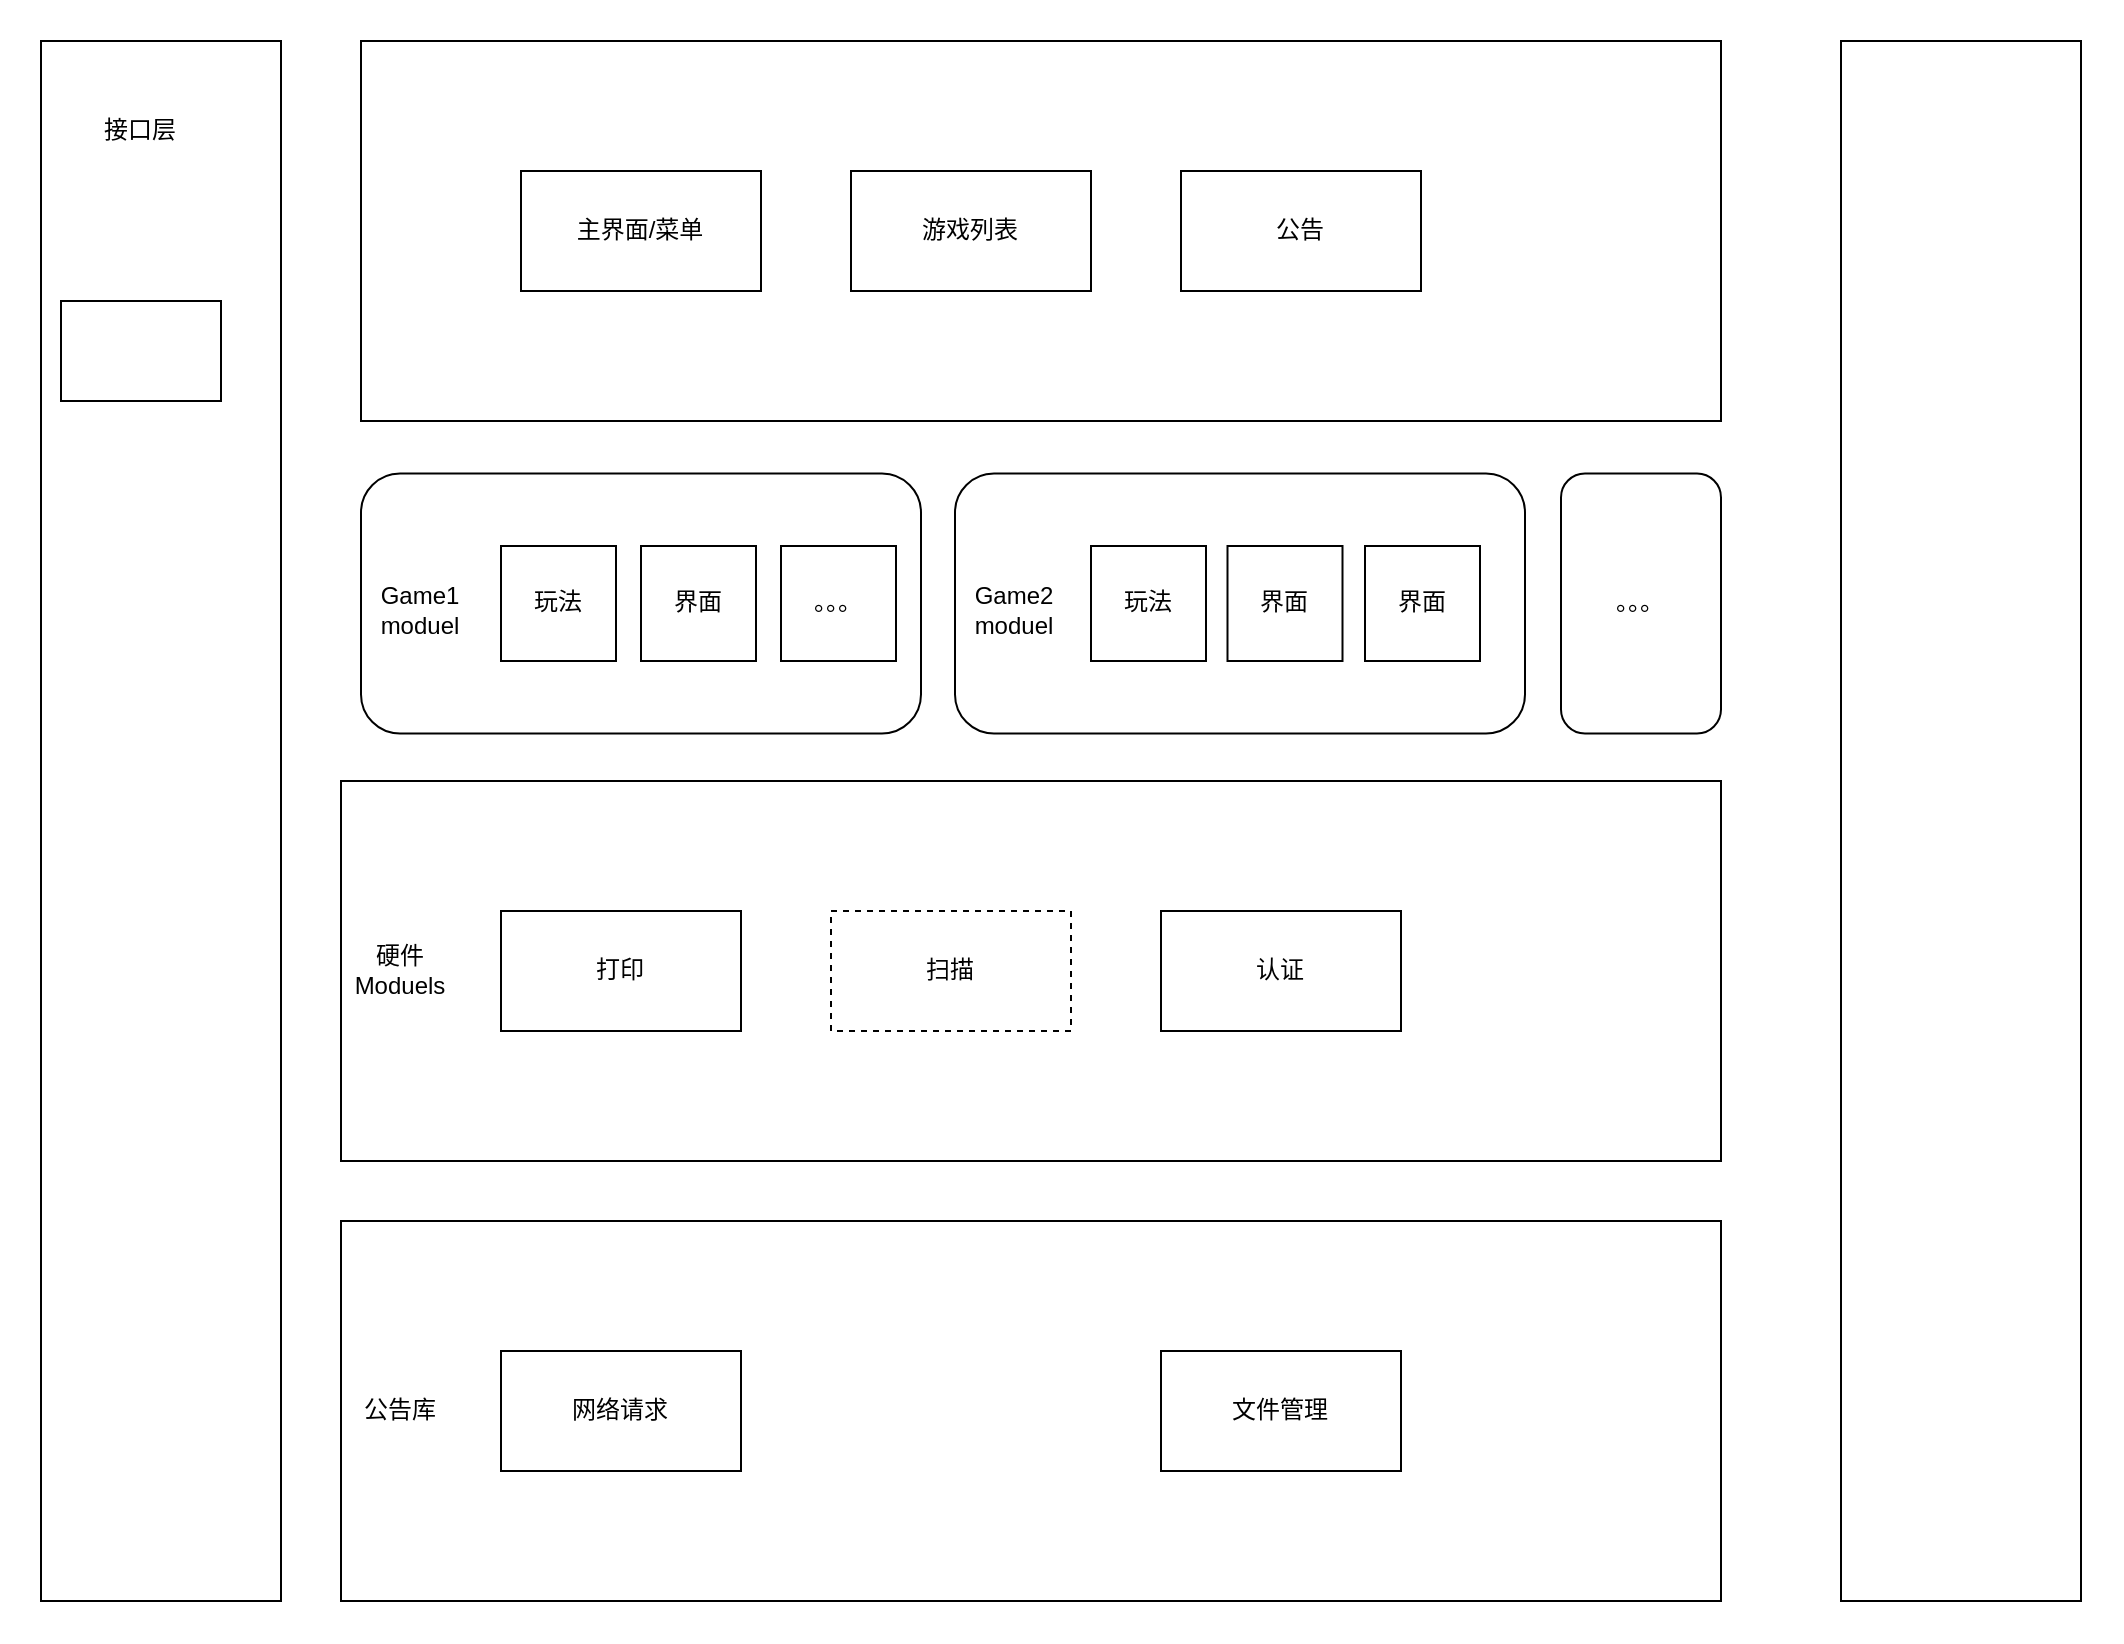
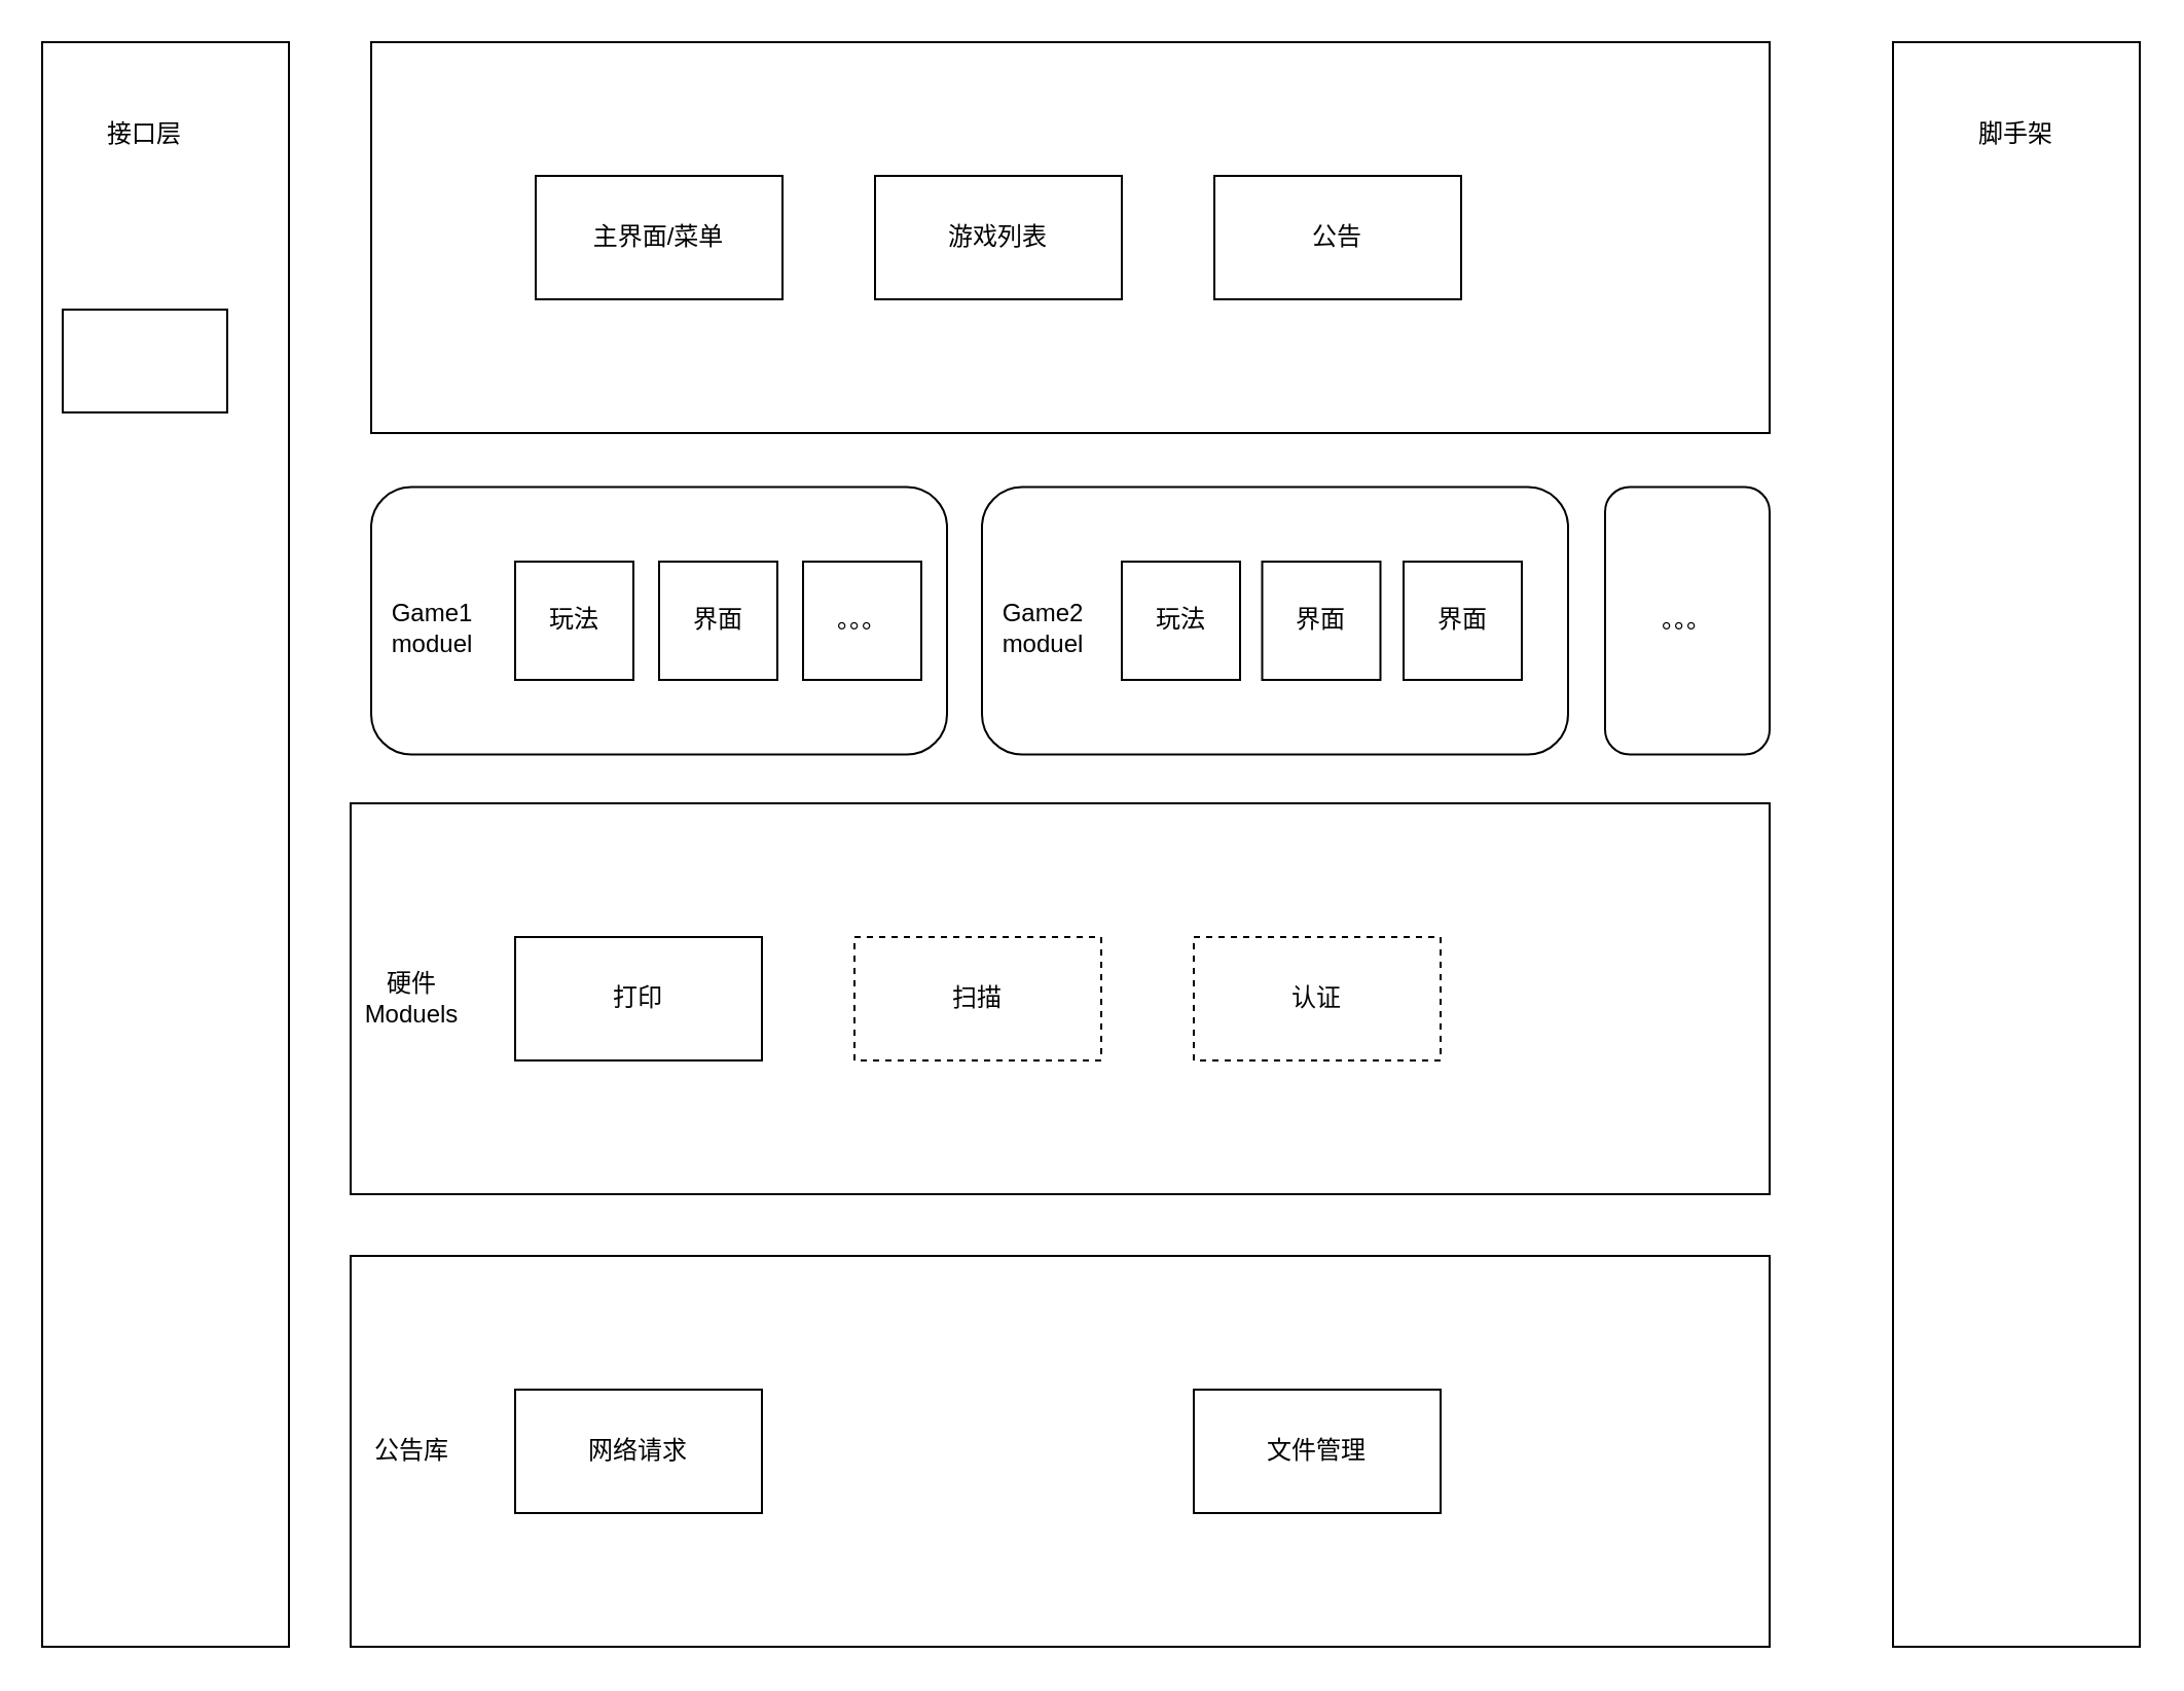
+ <mxCell id="28" value="脚手架" style="text;html=1;strokeColor=none;fillColor=none;align=center;verticalAlign=middle;whiteSpace=wrap;rounded=0;" vertex="1" parent="1"><mxGeometry x="950" y="50" width="60" height="30" as="geometry" /></mxCell>
- <mxCell id="17" value="认证" style="rounded=0;whiteSpace=wrap;html=1;" vertex="1" parent="1"><mxGeometry x="580" y="455" width="120" height="60" as="geometry" /></mxCell>
+ <mxCell id="17" value="认证" style="rounded=0;whiteSpace=wrap;html=1;dashed=1;" vertex="1" parent="1"><mxGeometry x="580" y="455" width="120" height="60" as="geometry" /></mxCell>
